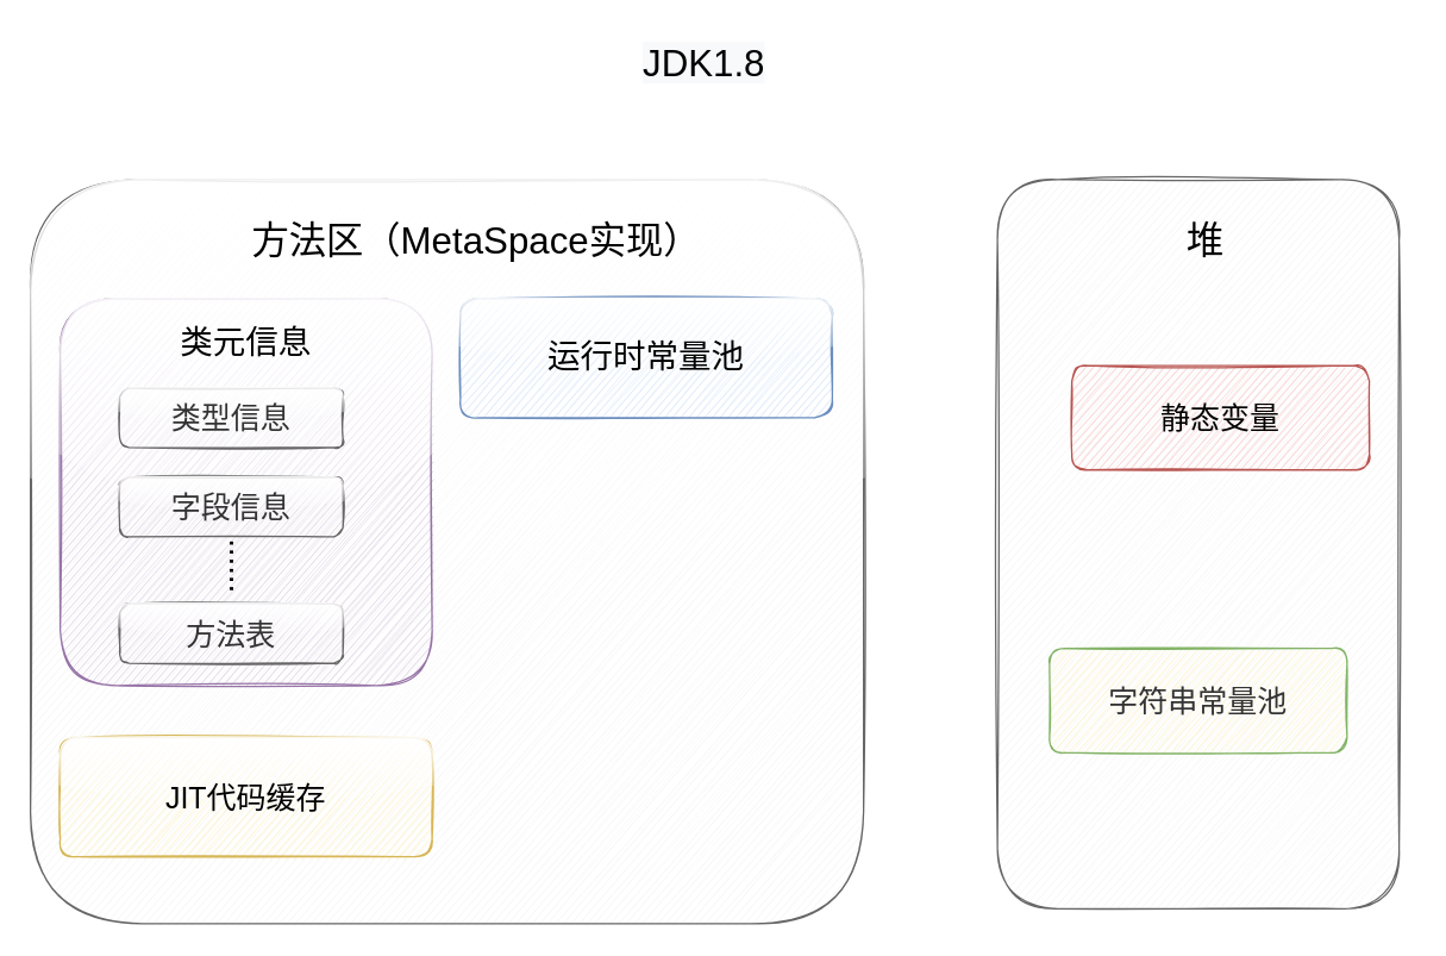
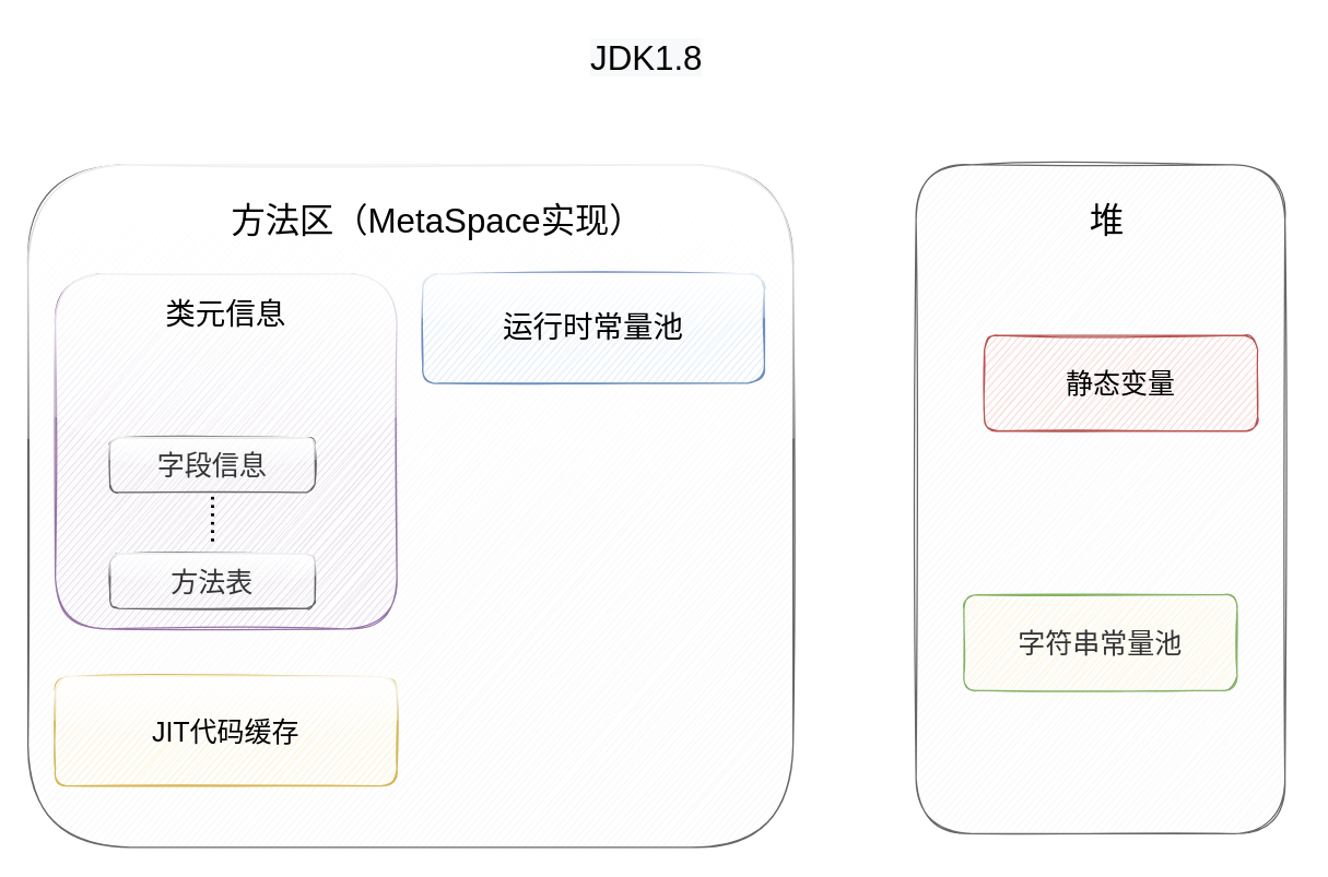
- <mxCell id="12" value="类型信息" style="rounded=1;whiteSpace=wrap;html=1;fillColor=#f5f5f5;strokeColor=#666666;sketch=1;fontSize=20;fontColor=#333333;glass=1;shadow=0;" parent="1" vertex="1"><mxGeometry x="80" y="260" width="150" height="40" as="geometry" /></mxCell>
